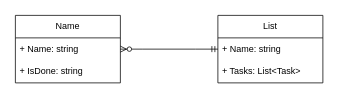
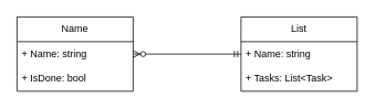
- <mxCell id="4" value="+ IsDone: string" style="text;strokeColor=none;fillColor=none;align=left;verticalAlign=middle;spacingLeft=4;spacingRight=4;overflow=hidden;points=[[0,0.5],[1,0.5]];portConstraint=eastwest;rotatable=0;whiteSpace=wrap;html=1;" parent="2" vertex="1"><mxGeometry y="60" width="140" height="30" as="geometry" /></mxCell>
+ <mxCell id="4" value="+ IsDone: bool" style="text;strokeColor=none;fillColor=none;align=left;verticalAlign=middle;spacingLeft=4;spacingRight=4;overflow=hidden;points=[[0,0.5],[1,0.5]];portConstraint=eastwest;rotatable=0;whiteSpace=wrap;html=1;" parent="2" vertex="1"><mxGeometry y="60" width="140" height="30" as="geometry" /></mxCell>
